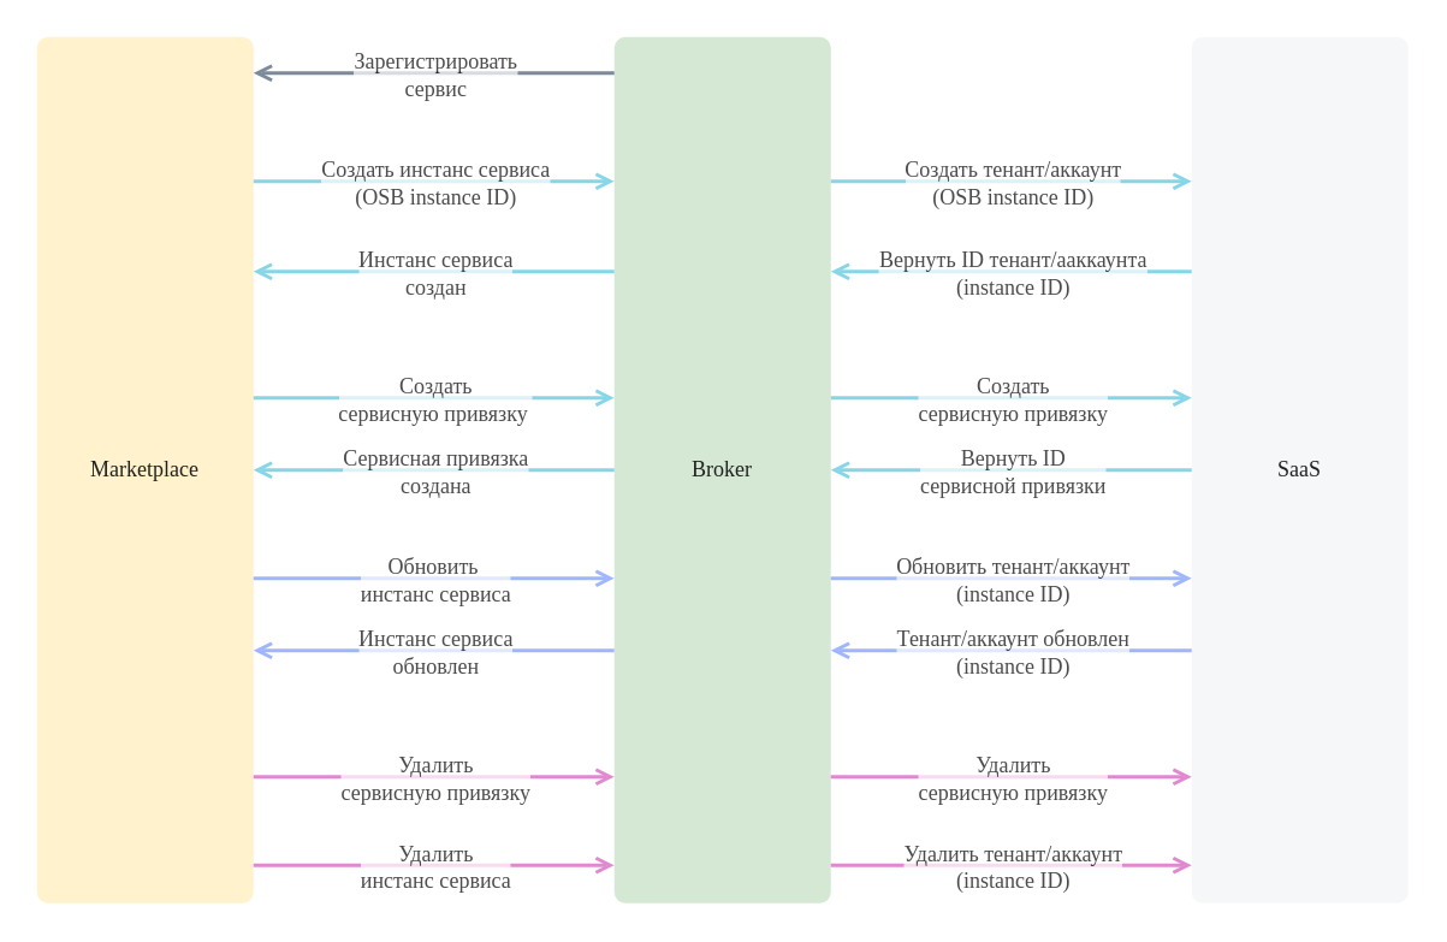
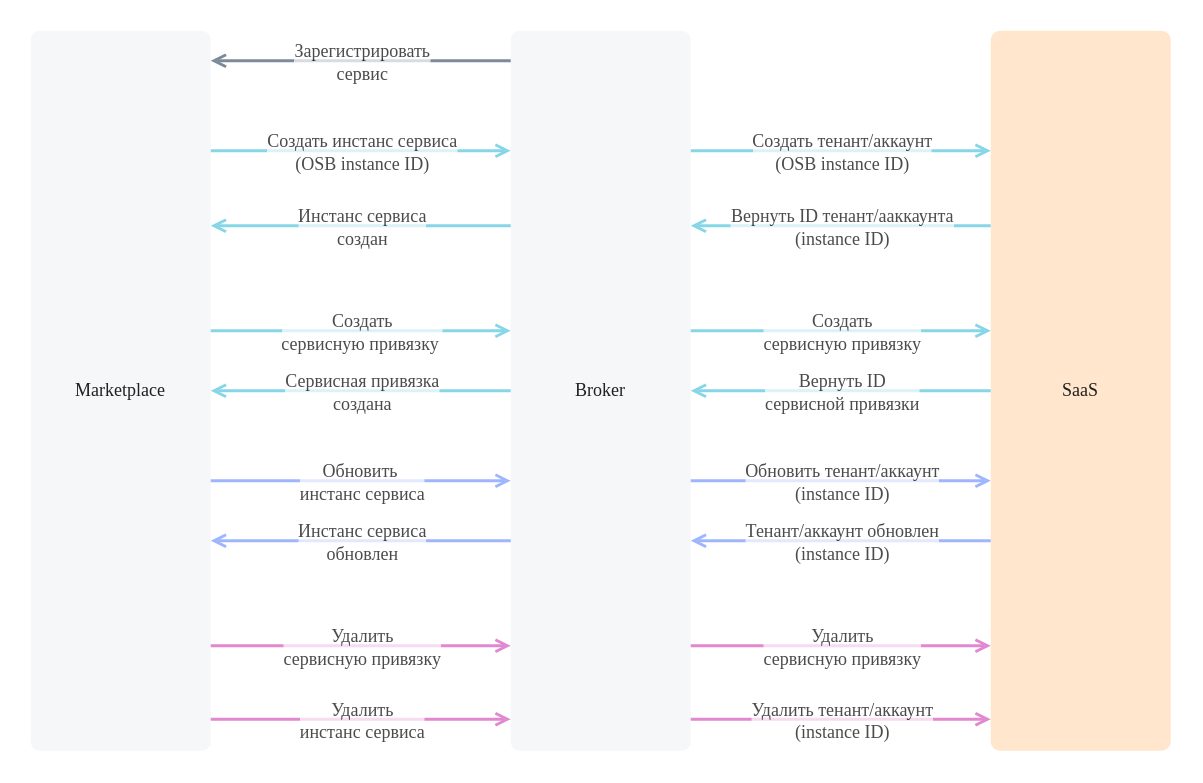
- <mxCell id="2" value="&lt;font color=&quot;#212121&quot;&gt;Marketplace&lt;/font&gt;" style="rounded=1;whiteSpace=wrap;html=1;fontFamily=VK Sans Display;strokeColor=none;arcsize=12;fillColor=#fff2cc;spacing=0;spacingTop=12;spacingBottom=12;arcSize=12;absoluteArcSize=1;" parent="1" vertex="1"><mxGeometry x="20" y="20" width="120" height="480" as="geometry" /></mxCell>
+ <mxCell id="2" value="&lt;font color=&quot;#212121&quot;&gt;Marketplace&lt;/font&gt;" style="rounded=1;whiteSpace=wrap;html=1;fontFamily=VK Sans Display;strokeColor=none;arcsize=12;fillColor=#F6F7F9;spacing=0;spacingTop=12;spacingBottom=12;arcSize=12;absoluteArcSize=1;" parent="1" vertex="1"><mxGeometry x="20" y="20" width="120" height="480" as="geometry" /></mxCell>
- <mxCell id="3" value="&lt;font color=&quot;#212121&quot;&gt;Broker&lt;/font&gt;" style="rounded=1;whiteSpace=wrap;html=1;fontFamily=VK Sans Display;strokeColor=none;arcsize=12;fillColor=#d5e8d4;spacing=0;spacingTop=12;spacingBottom=12;arcSize=12;absoluteArcSize=1;" parent="1" vertex="1"><mxGeometry x="340" y="20" width="120" height="480" as="geometry" /></mxCell>
+ <mxCell id="3" value="&lt;font color=&quot;#212121&quot;&gt;Broker&lt;/font&gt;" style="rounded=1;whiteSpace=wrap;html=1;fontFamily=VK Sans Display;strokeColor=none;arcsize=12;fillColor=#F6F7F9;spacing=0;spacingTop=12;spacingBottom=12;arcSize=12;absoluteArcSize=1;" parent="1" vertex="1"><mxGeometry x="340" y="20" width="120" height="480" as="geometry" /></mxCell>
- <mxCell id="4" value="&lt;font color=&quot;#212121&quot;&gt;SaaS&lt;/font&gt;" style="rounded=1;whiteSpace=wrap;html=1;fontFamily=VK Sans Display;strokeColor=none;arcsize=12;fillColor=#F6F7F9;spacing=0;spacingTop=12;spacingBottom=12;arcSize=12;absoluteArcSize=1;" parent="1" vertex="1"><mxGeometry x="660" y="20" width="120" height="480" as="geometry" /></mxCell>
+ <mxCell id="4" value="&lt;font color=&quot;#212121&quot;&gt;SaaS&lt;/font&gt;" style="rounded=1;whiteSpace=wrap;html=1;fontFamily=VK Sans Display;strokeColor=none;arcsize=12;fillColor=#ffe6cc;spacing=0;spacingTop=12;spacingBottom=12;arcSize=12;absoluteArcSize=1;" parent="1" vertex="1"><mxGeometry x="660" y="20" width="120" height="480" as="geometry" /></mxCell>
